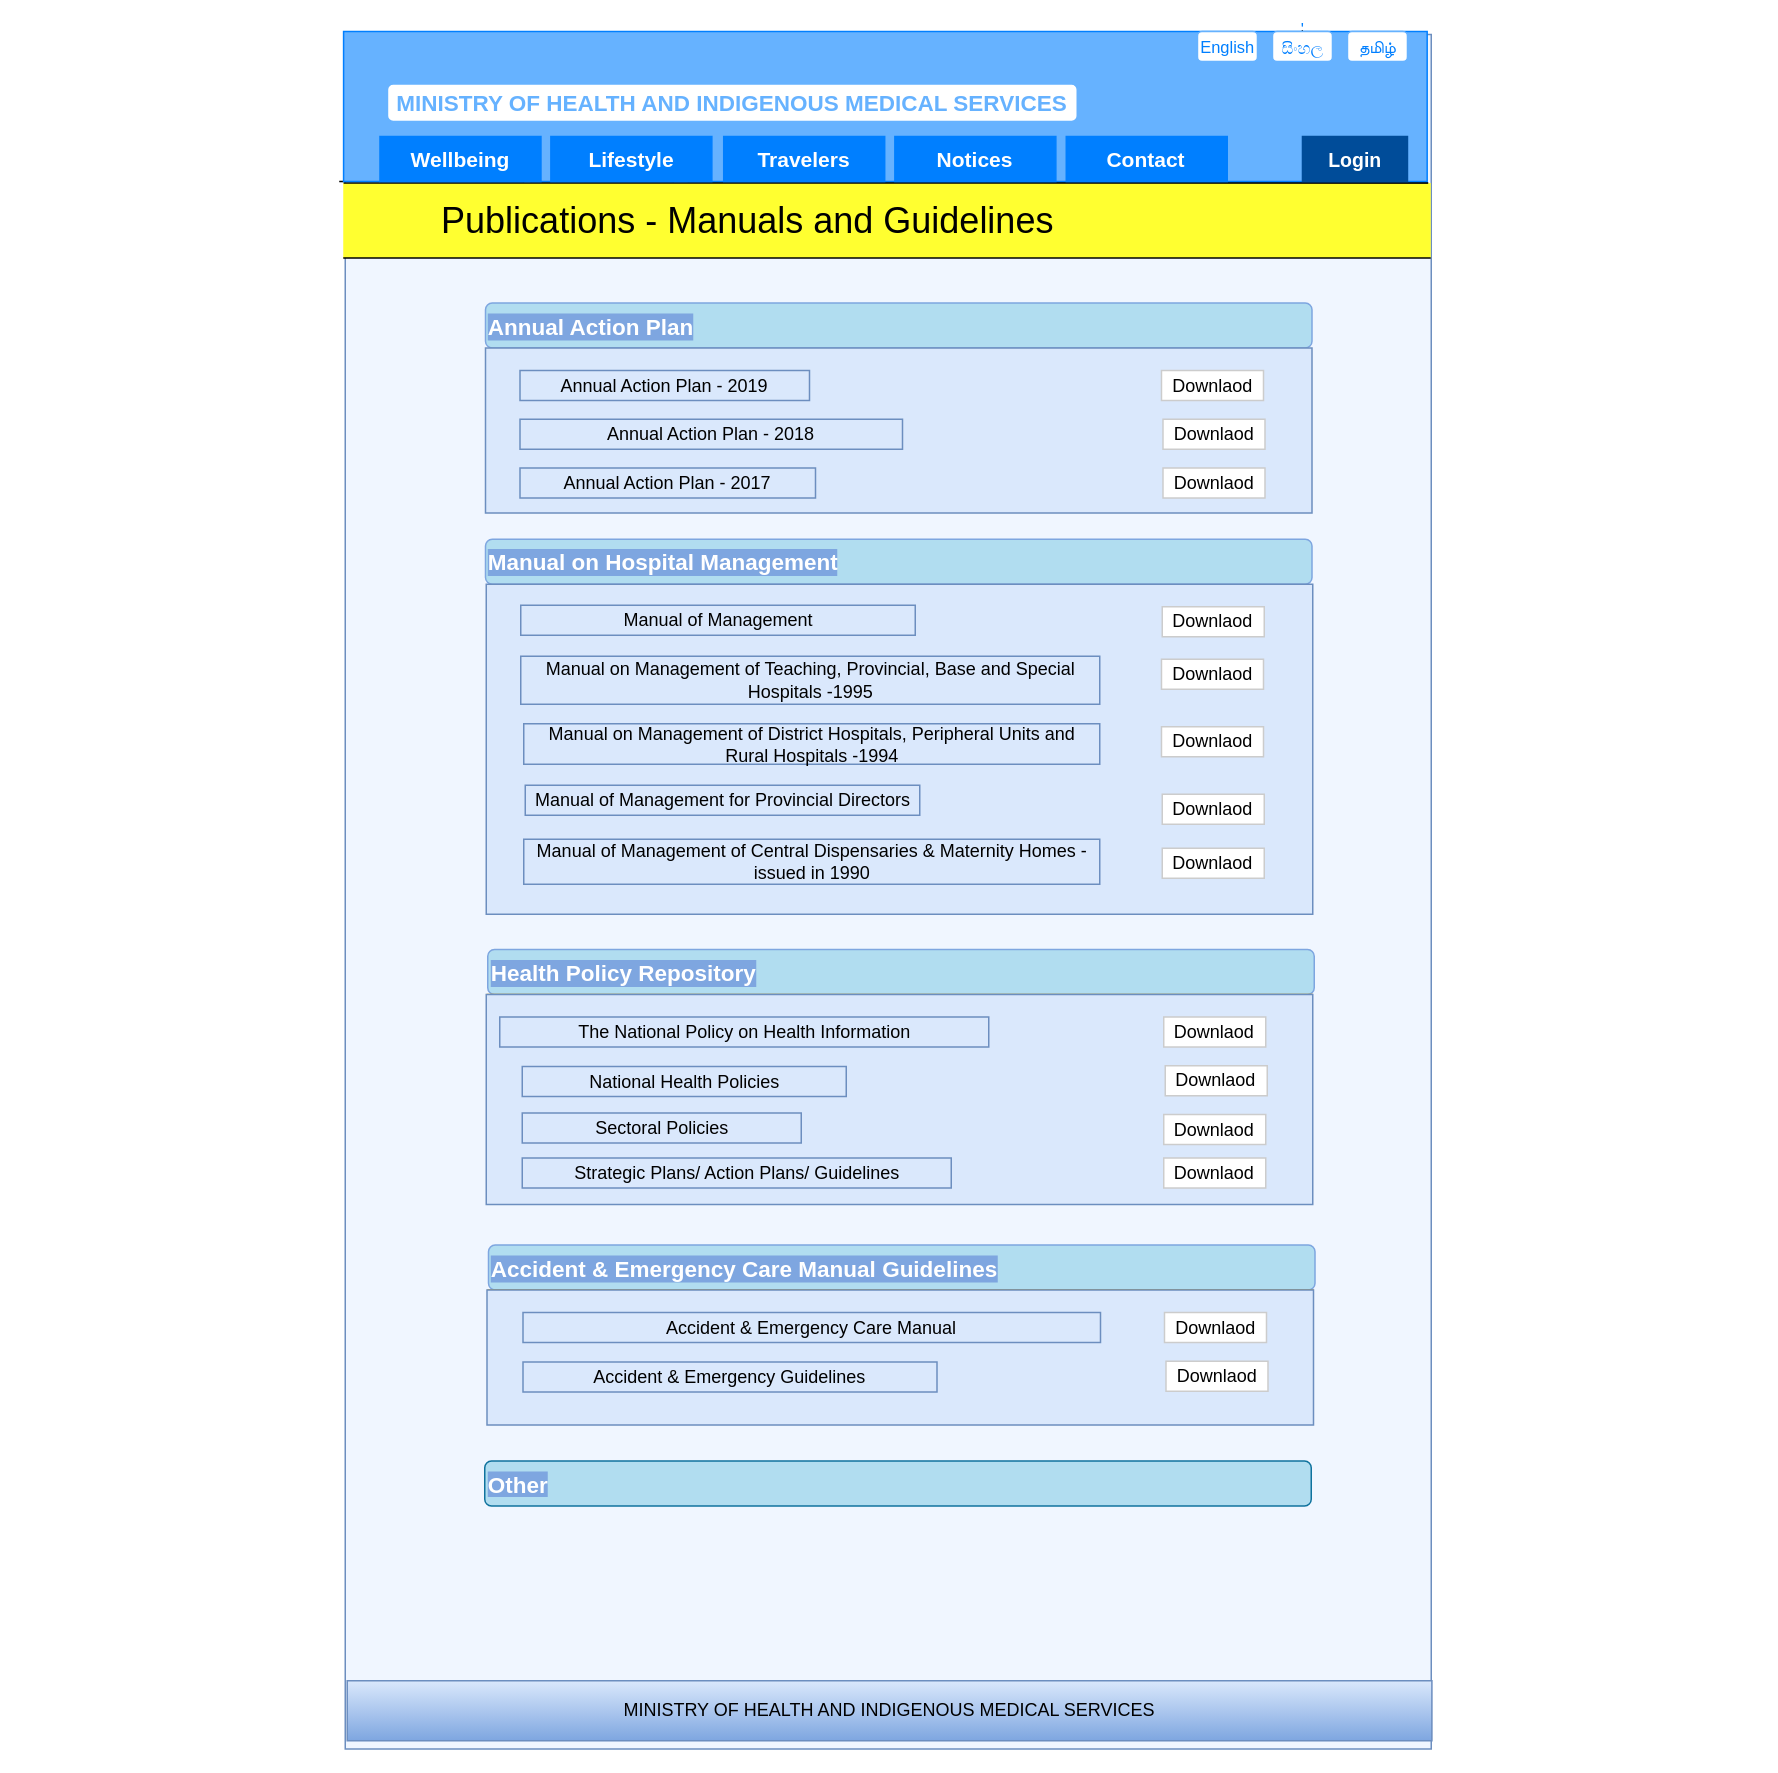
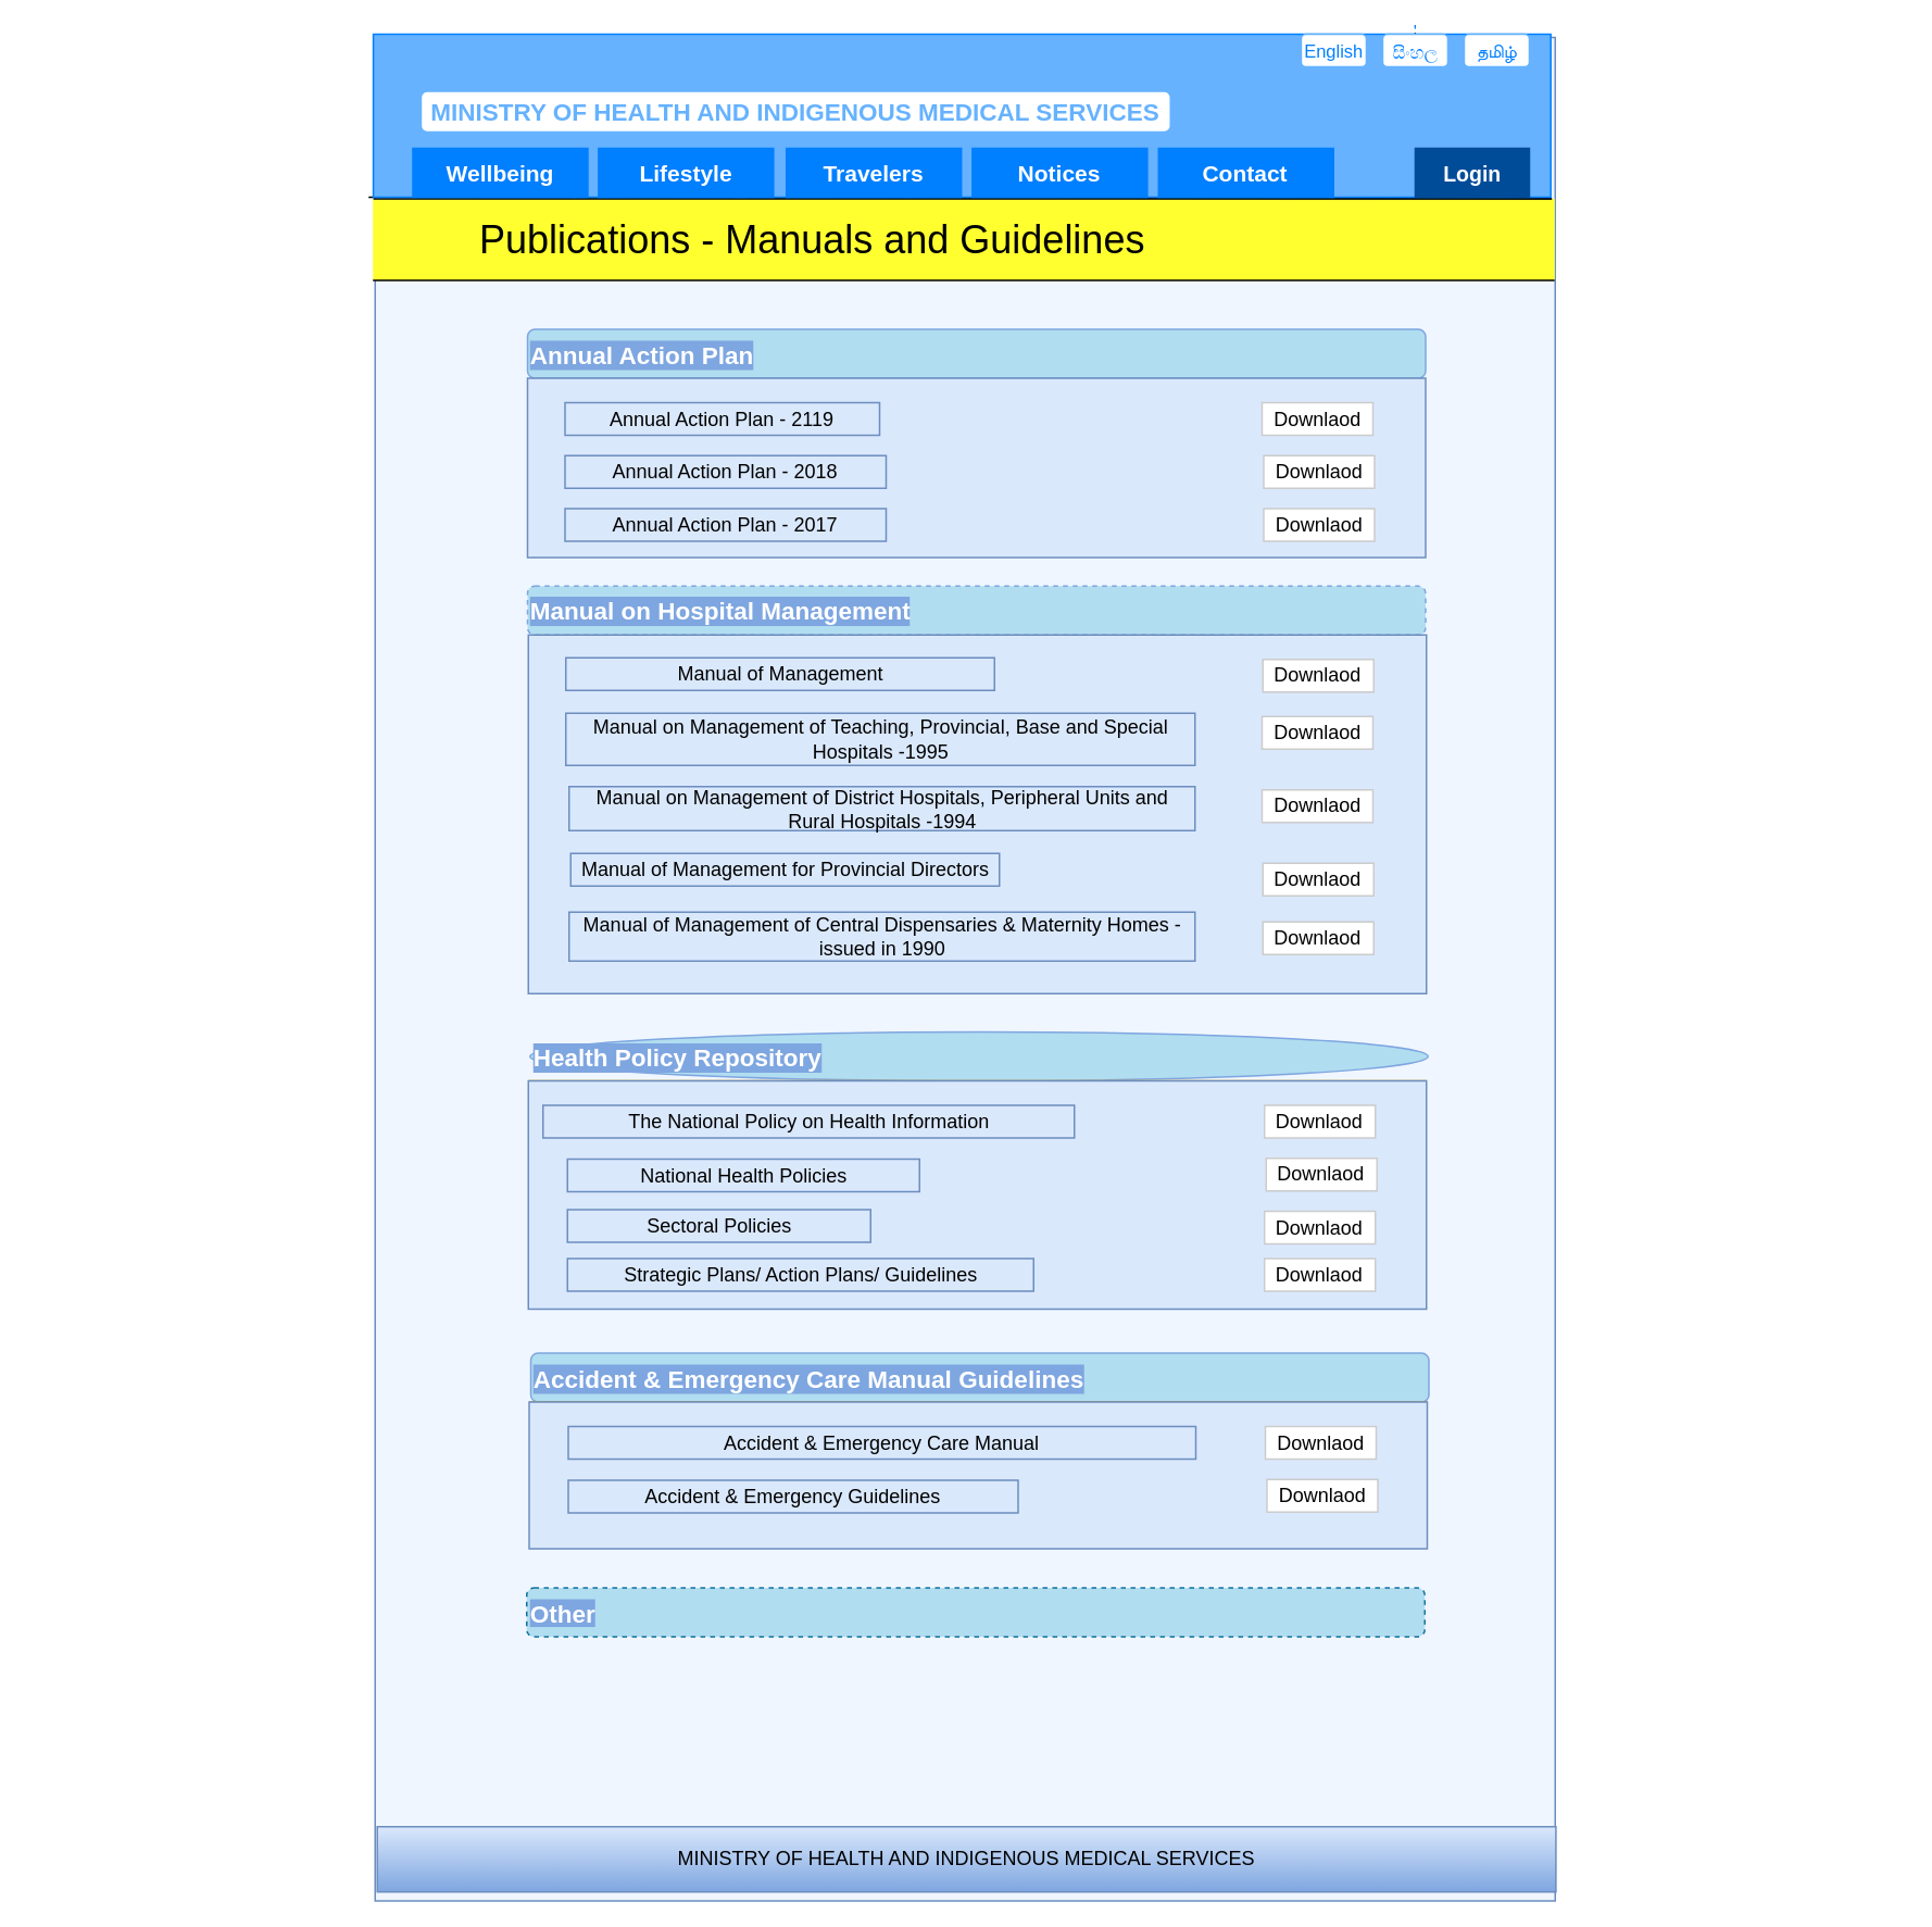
- <mxCell id="42" value="Annual Action Plan - 2019" style="text;html=1;strokeColor=#6c8ebf;fillColor=#dae8fc;align=center;verticalAlign=middle;whiteSpace=wrap;rounded=0;" parent="1" vertex="1"><mxGeometry x="346" y="246.5" width="193" height="20" as="geometry" /></mxCell>
+ <mxCell id="42" value="Annual Action Plan - 2119" style="text;html=1;strokeColor=#6c8ebf;fillColor=#dae8fc;align=center;verticalAlign=middle;whiteSpace=wrap;rounded=0;" parent="1" vertex="1"><mxGeometry x="346" y="246.5" width="193" height="20" as="geometry" /></mxCell>
- <mxCell id="46" value="Annual Action Plan - 2018" style="text;html=1;strokeColor=#6c8ebf;fillColor=#dae8fc;align=center;verticalAlign=middle;whiteSpace=wrap;rounded=0;" vertex="1" parent="1"><mxGeometry x="346" y="279" width="255" height="20" as="geometry" /></mxCell>
+ <mxCell id="46" value="Annual Action Plan - 2018" style="text;html=1;strokeColor=#6c8ebf;fillColor=#dae8fc;align=center;verticalAlign=middle;whiteSpace=wrap;rounded=0;" vertex="1" parent="1"><mxGeometry x="346" y="279" width="197" height="20" as="geometry" /></mxCell>
- <mxCell id="48" value="&lt;b&gt;Manual on Hospital Management&lt;/b&gt;" style="rounded=1;whiteSpace=wrap;html=1;strokeColor=#7EA6E0;fillColor=#b1ddf0;align=left;shadow=0;comic=0;fontSize=15;labelBackgroundColor=#7EA6E0;fontStyle=0;verticalAlign=middle;fontColor=#FFFFFF;" vertex="1" parent="47"><mxGeometry width="551" height="30" as="geometry" /></mxCell>
+ <mxCell id="48" value="&lt;b&gt;Manual on Hospital Management&lt;/b&gt;" style="rounded=1;whiteSpace=wrap;html=1;strokeColor=#7EA6E0;fillColor=#b1ddf0;align=left;shadow=0;comic=0;fontSize=15;labelBackgroundColor=#7EA6E0;fontStyle=0;verticalAlign=middle;fontColor=#FFFFFF;dashed=1;" vertex="1" parent="47"><mxGeometry width="551" height="30" as="geometry" /></mxCell>
- <mxCell id="61" value="Health Policy Repository" style="rounded=1;whiteSpace=wrap;html=1;strokeColor=#7EA6E0;fillColor=#b1ddf0;align=left;shadow=0;comic=0;fontSize=15;labelBackgroundColor=#7EA6E0;fontStyle=1;verticalAlign=middle;fontColor=#FFFFFF;" parent="60" vertex="1"><mxGeometry x="1" width="551" height="30" as="geometry" /></mxCell>
+ <mxCell id="61" value="Health Policy Repository" style="ellipse;whiteSpace=wrap;html=1;strokeColor=#7EA6E0;fillColor=#b1ddf0;align=left;shadow=0;comic=0;fontSize=15;labelBackgroundColor=#7EA6E0;fontStyle=1;verticalAlign=middle;fontColor=#FFFFFF;" parent="60" vertex="1"><mxGeometry x="1" width="551" height="30" as="geometry" /></mxCell>
- <mxCell id="38" value="&lt;font color=&quot;#ffffff&quot;&gt;&lt;span style=&quot;background-color: rgb(126 , 166 , 224)&quot;&gt;&lt;b&gt;Other&lt;/b&gt;&lt;/span&gt;&lt;/font&gt;" style="rounded=1;whiteSpace=wrap;html=1;strokeColor=#10739e;fillColor=#b1ddf0;align=left;fontSize=15;" parent="37" vertex="1"><mxGeometry width="551" height="30" as="geometry" /></mxCell>
+ <mxCell id="38" value="&lt;font color=&quot;#ffffff&quot;&gt;&lt;span style=&quot;background-color: rgb(126 , 166 , 224)&quot;&gt;&lt;b&gt;Other&lt;/b&gt;&lt;/span&gt;&lt;/font&gt;" style="rounded=1;whiteSpace=wrap;html=1;strokeColor=#10739e;fillColor=#b1ddf0;align=left;fontSize=15;dashed=1;" parent="37" vertex="1"><mxGeometry width="551" height="30" as="geometry" /></mxCell>
